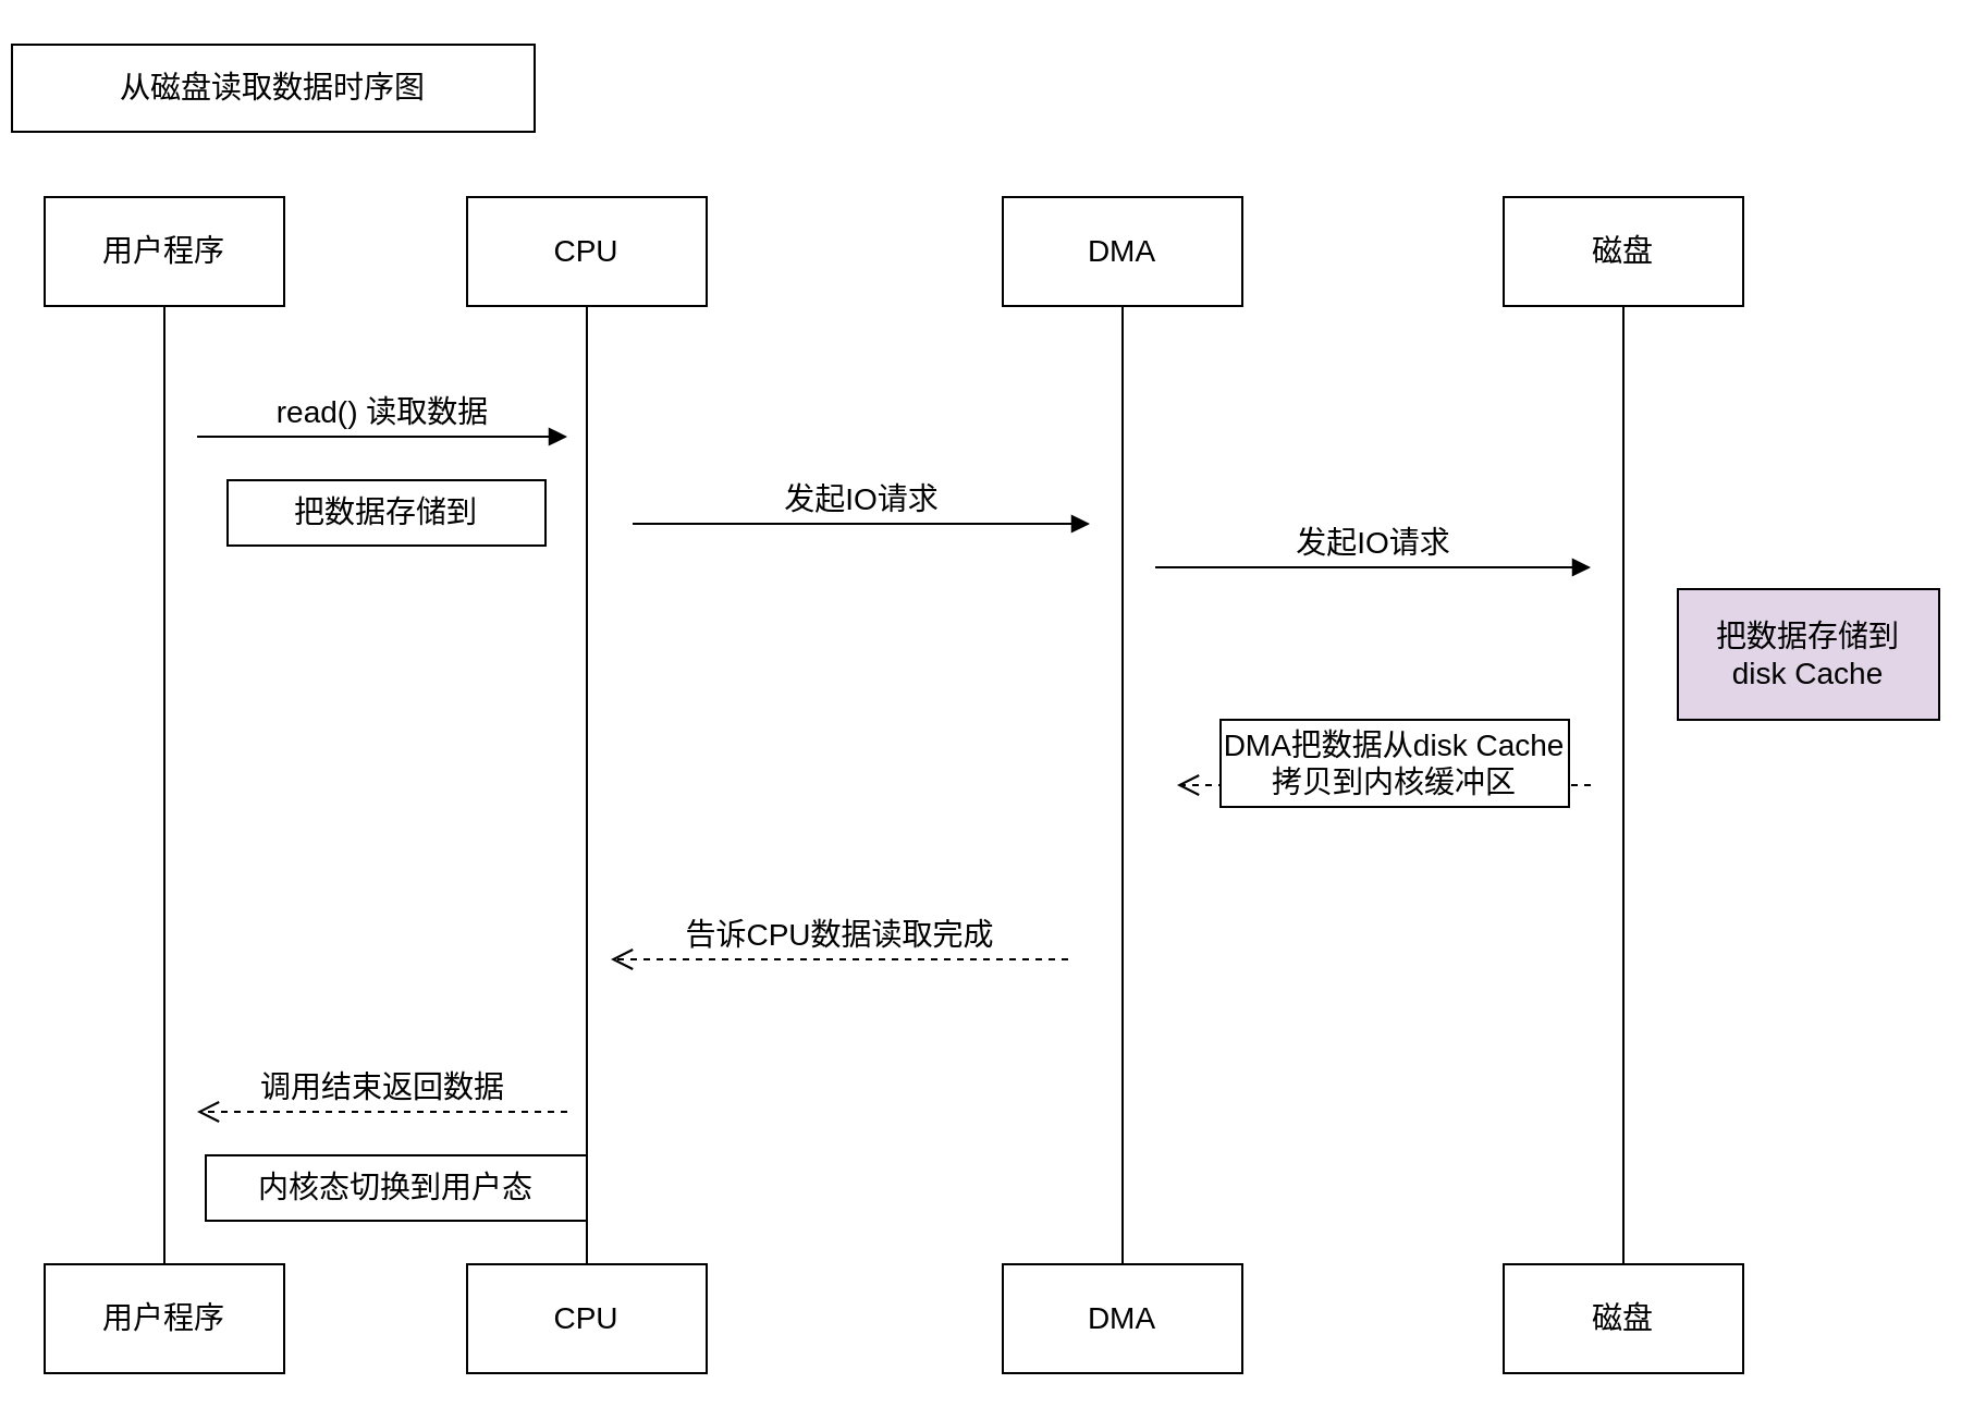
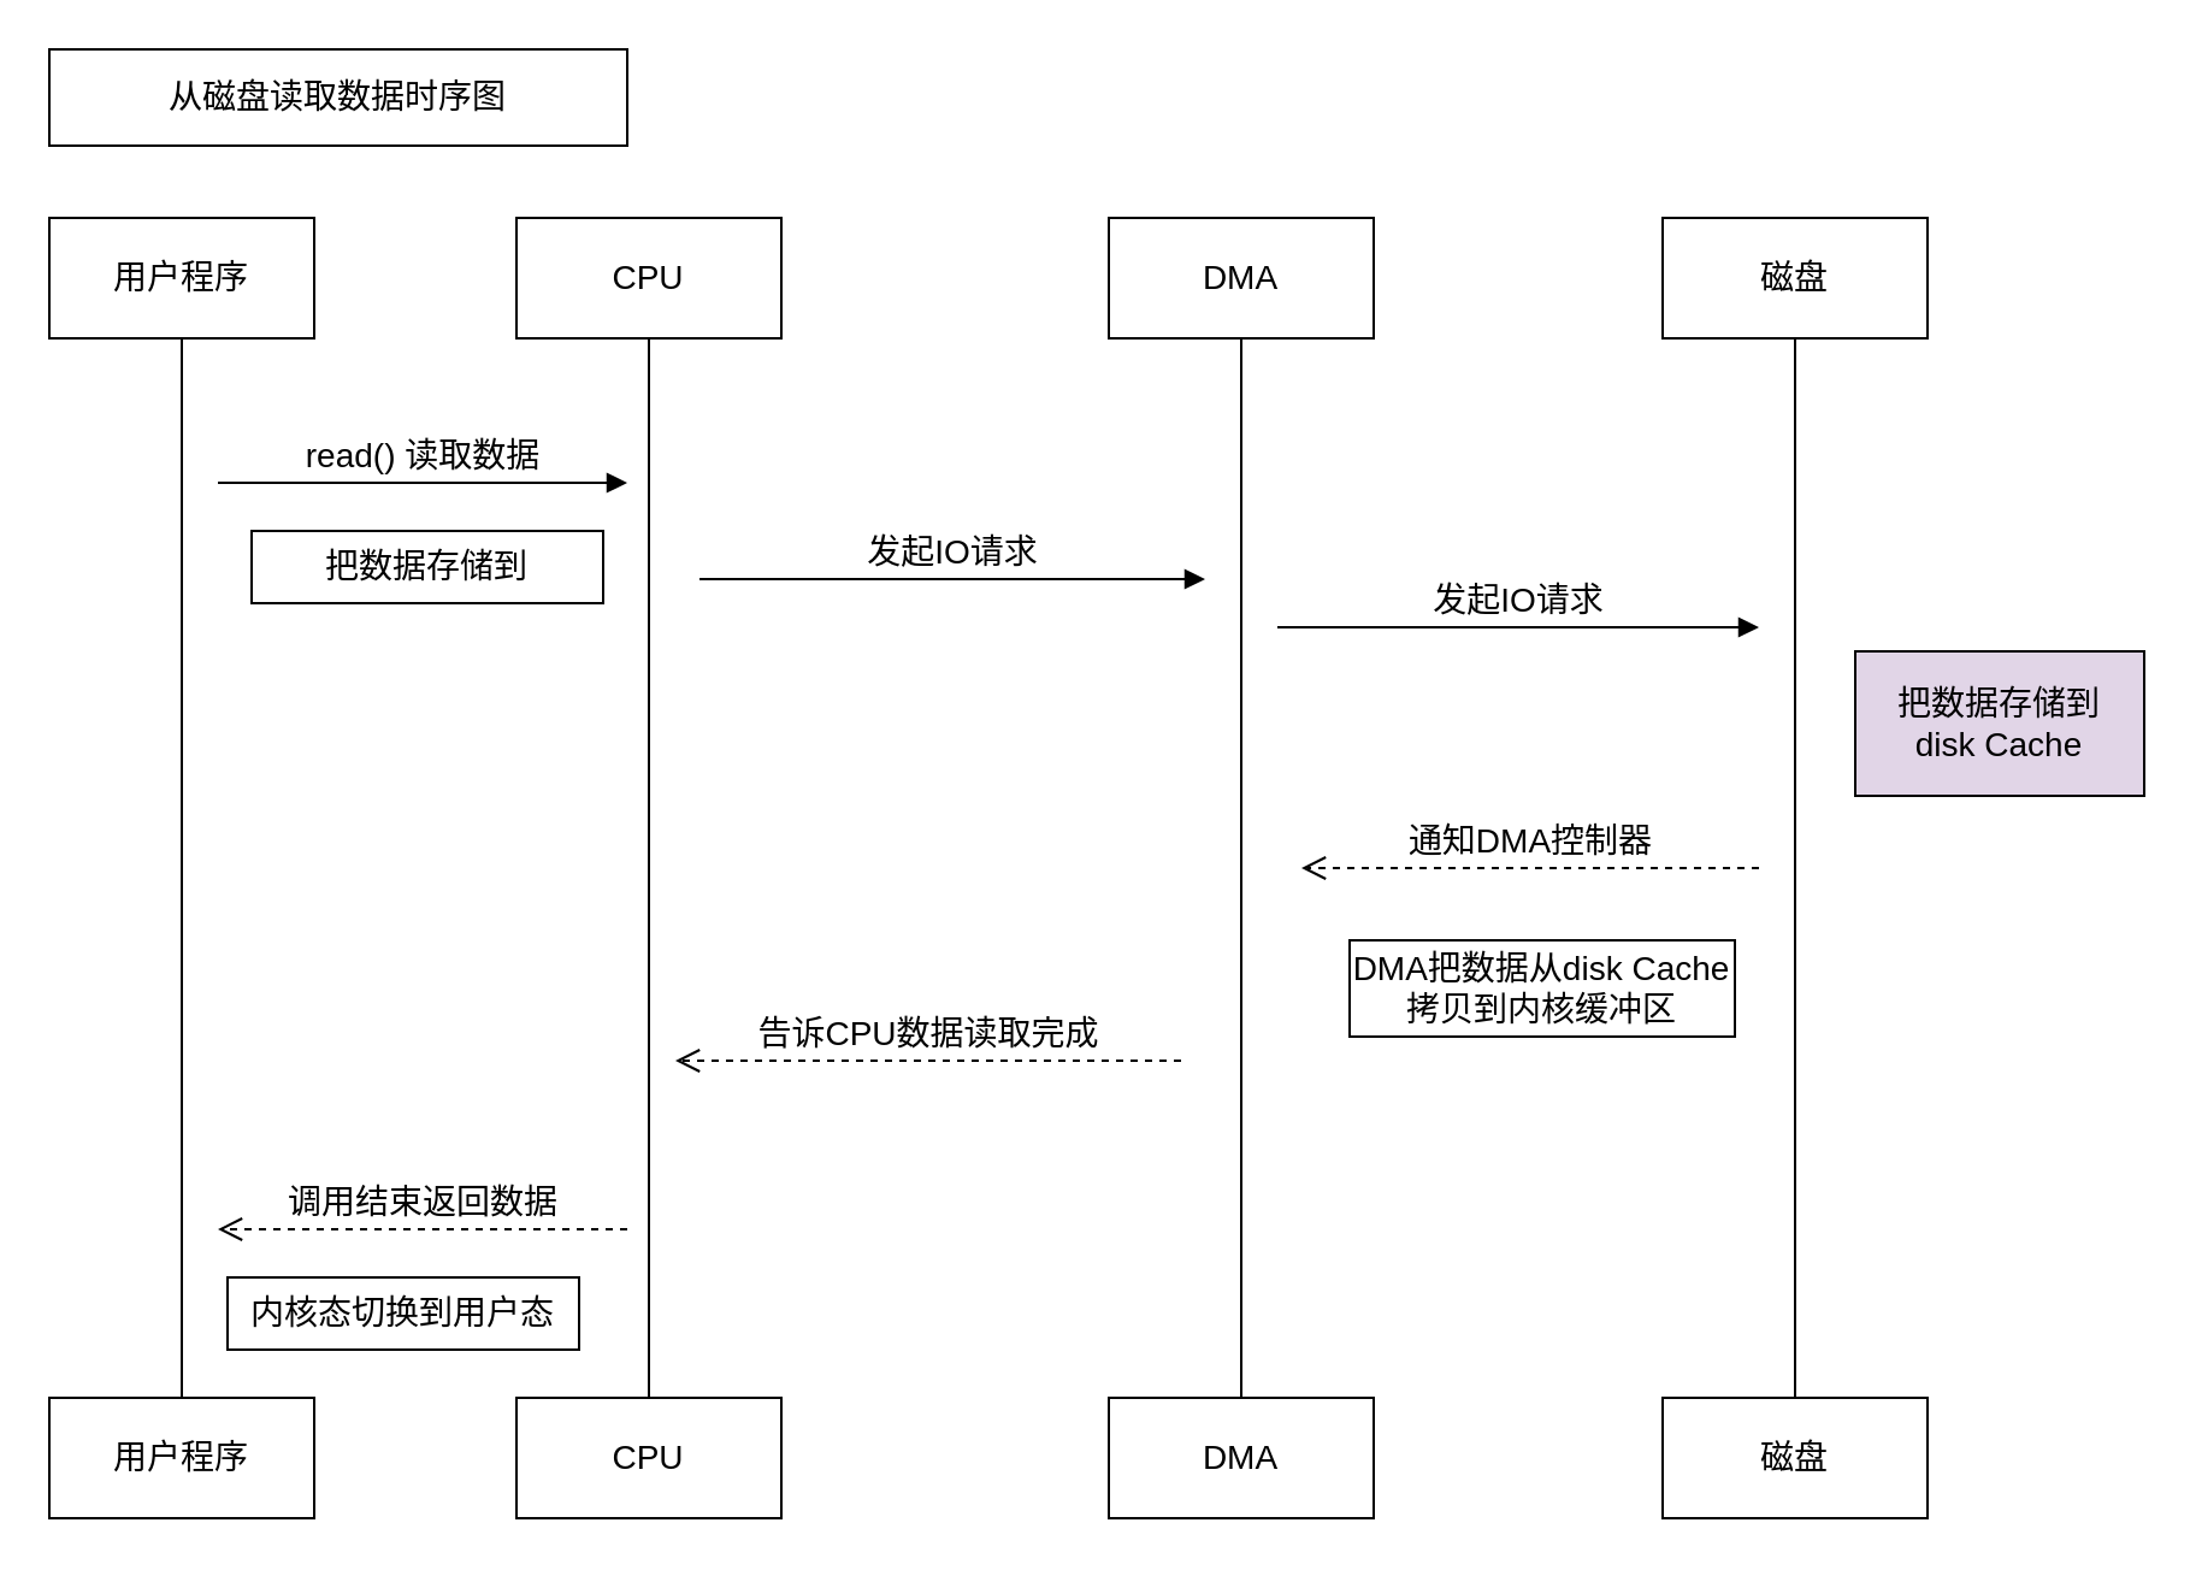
- <mxCell id="2" value="从磁盘读取数据时序图" style="rounded=0;whiteSpace=wrap;html=1;fontSize=14;" vertex="1" parent="1"><mxGeometry x="5" y="20" width="240" height="40" as="geometry" /></mxCell>
+ <mxCell id="2" value="从磁盘读取数据时序图" style="rounded=0;whiteSpace=wrap;html=1;fontSize=14;" vertex="1" parent="1"><mxGeometry x="20" y="20" width="240" height="40" as="geometry" /></mxCell>
- <mxCell id="20" value="DMA把数据从disk Cache&lt;div&gt;拷贝到内核缓冲区&lt;/div&gt;" style="rounded=0;whiteSpace=wrap;html=1;fontSize=14;" vertex="1" parent="1"><mxGeometry x="560" y="330" width="160" height="40" as="geometry" /></mxCell>
+ <mxCell id="20" value="DMA把数据从disk Cache&lt;div&gt;拷贝到内核缓冲区&lt;/div&gt;" style="rounded=0;whiteSpace=wrap;html=1;fontSize=14;" vertex="1" parent="1"><mxGeometry x="560" y="390" width="160" height="40" as="geometry" /></mxCell>
- <mxCell id="23" value="内核态切换到用户态" style="rounded=0;whiteSpace=wrap;html=1;fontSize=14;" vertex="1" parent="1"><mxGeometry x="94" y="530" width="175" height="30" as="geometry" /></mxCell>
+ <mxCell id="23" value="内核态切换到用户态" style="rounded=0;whiteSpace=wrap;html=1;fontSize=14;" vertex="1" parent="1"><mxGeometry x="94" y="530" width="146" height="30" as="geometry" /></mxCell>
